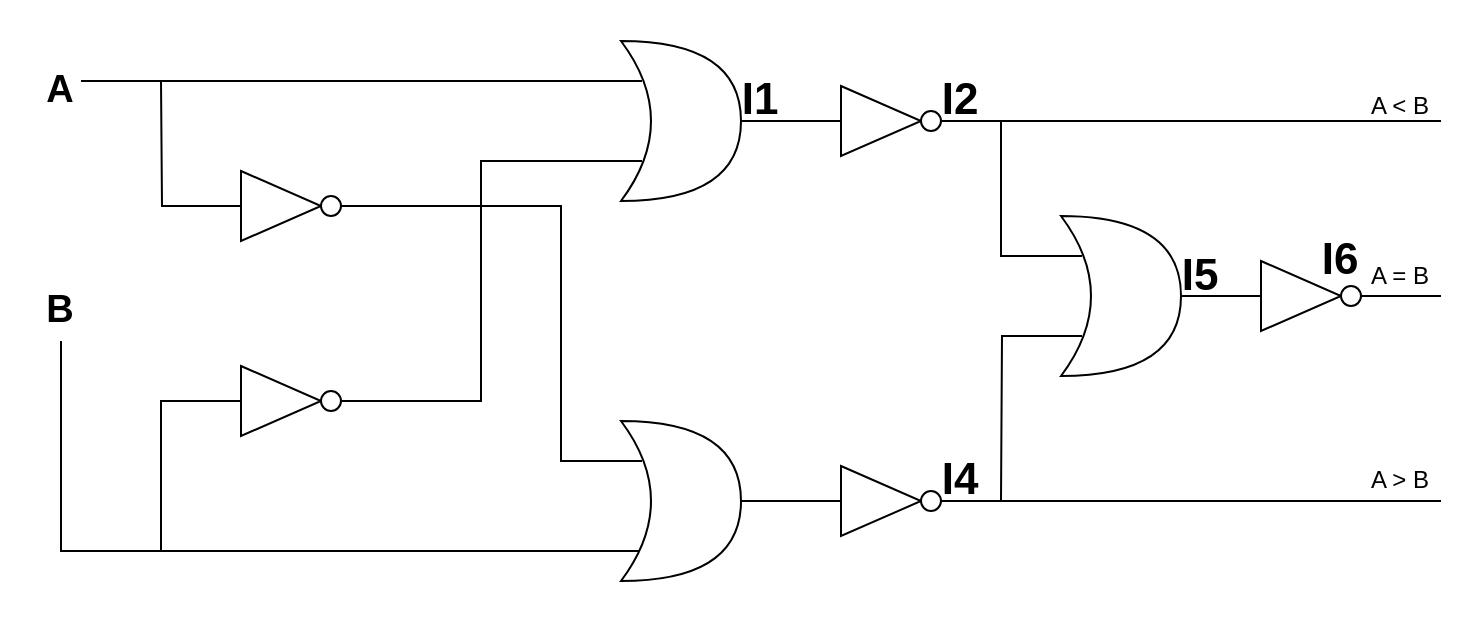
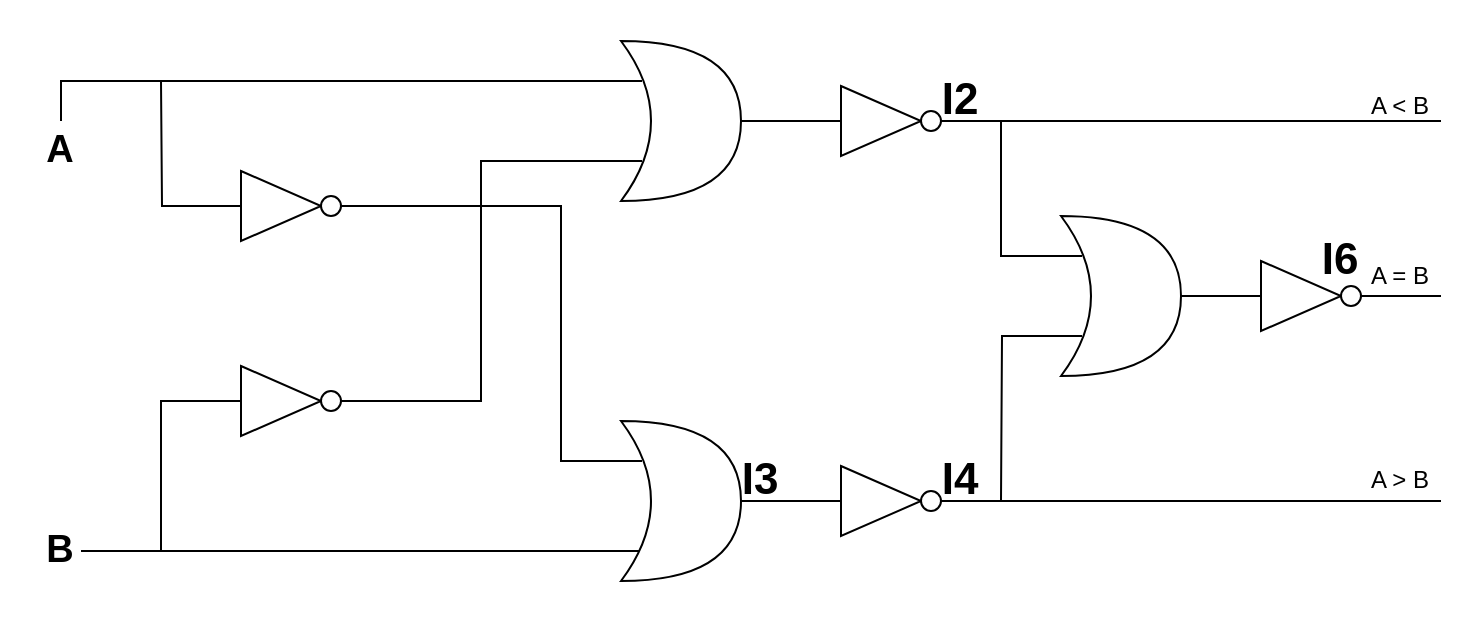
- <mxCell id="3" value="&lt;font style=&quot;font-size: 19px;&quot;&gt;&lt;b&gt;A&lt;/b&gt;&lt;/font&gt;" style="text;html=1;strokeColor=none;fillColor=none;align=center;verticalAlign=middle;whiteSpace=wrap;rounded=0;" vertex="1" parent="1"><mxGeometry x="20" y="30" width="20" height="30" as="geometry" /></mxCell>
+ <mxCell id="3" value="&lt;font style=&quot;font-size: 19px;&quot;&gt;&lt;b&gt;A&lt;/b&gt;&lt;/font&gt;" style="text;html=1;strokeColor=none;fillColor=none;align=center;verticalAlign=middle;whiteSpace=wrap;rounded=0;" vertex="1" parent="1"><mxGeometry x="20" y="60" width="20" height="30" as="geometry" /></mxCell>
- <mxCell id="35" value="&lt;b&gt;I1&lt;/b&gt;" style="text;html=1;strokeColor=none;fillColor=none;align=center;verticalAlign=middle;whiteSpace=wrap;rounded=0;fontSize=22;" vertex="1" parent="1"><mxGeometry x="370" y="40" width="20" height="20" as="geometry" /></mxCell>
- <mxCell id="39" value="&lt;b&gt;I5&lt;/b&gt;" style="text;html=1;strokeColor=none;fillColor=none;align=center;verticalAlign=middle;whiteSpace=wrap;rounded=0;fontSize=22;" vertex="1" parent="1"><mxGeometry x="590" y="127.5" width="20" height="20" as="geometry" /></mxCell>
- <mxCell id="5" value="&lt;font style=&quot;font-size: 19px;&quot;&gt;&lt;b&gt;B&lt;/b&gt;&lt;/font&gt;" style="text;html=1;strokeColor=none;fillColor=none;align=center;verticalAlign=middle;whiteSpace=wrap;rounded=0;" vertex="1" parent="1"><mxGeometry x="20" y="140" width="20" height="30" as="geometry" /></mxCell>
+ <mxCell id="5" value="&lt;font style=&quot;font-size: 19px;&quot;&gt;&lt;b&gt;B&lt;/b&gt;&lt;/font&gt;" style="text;html=1;strokeColor=none;fillColor=none;align=center;verticalAlign=middle;whiteSpace=wrap;rounded=0;" vertex="1" parent="1"><mxGeometry x="20" y="260" width="20" height="30" as="geometry" /></mxCell>
+ <mxCell id="37" value="&lt;b&gt;I3&lt;/b&gt;" style="text;html=1;strokeColor=none;fillColor=none;align=center;verticalAlign=middle;whiteSpace=wrap;rounded=0;fontSize=22;" vertex="1" parent="1"><mxGeometry x="370" y="230" width="20" height="20" as="geometry" /></mxCell>
